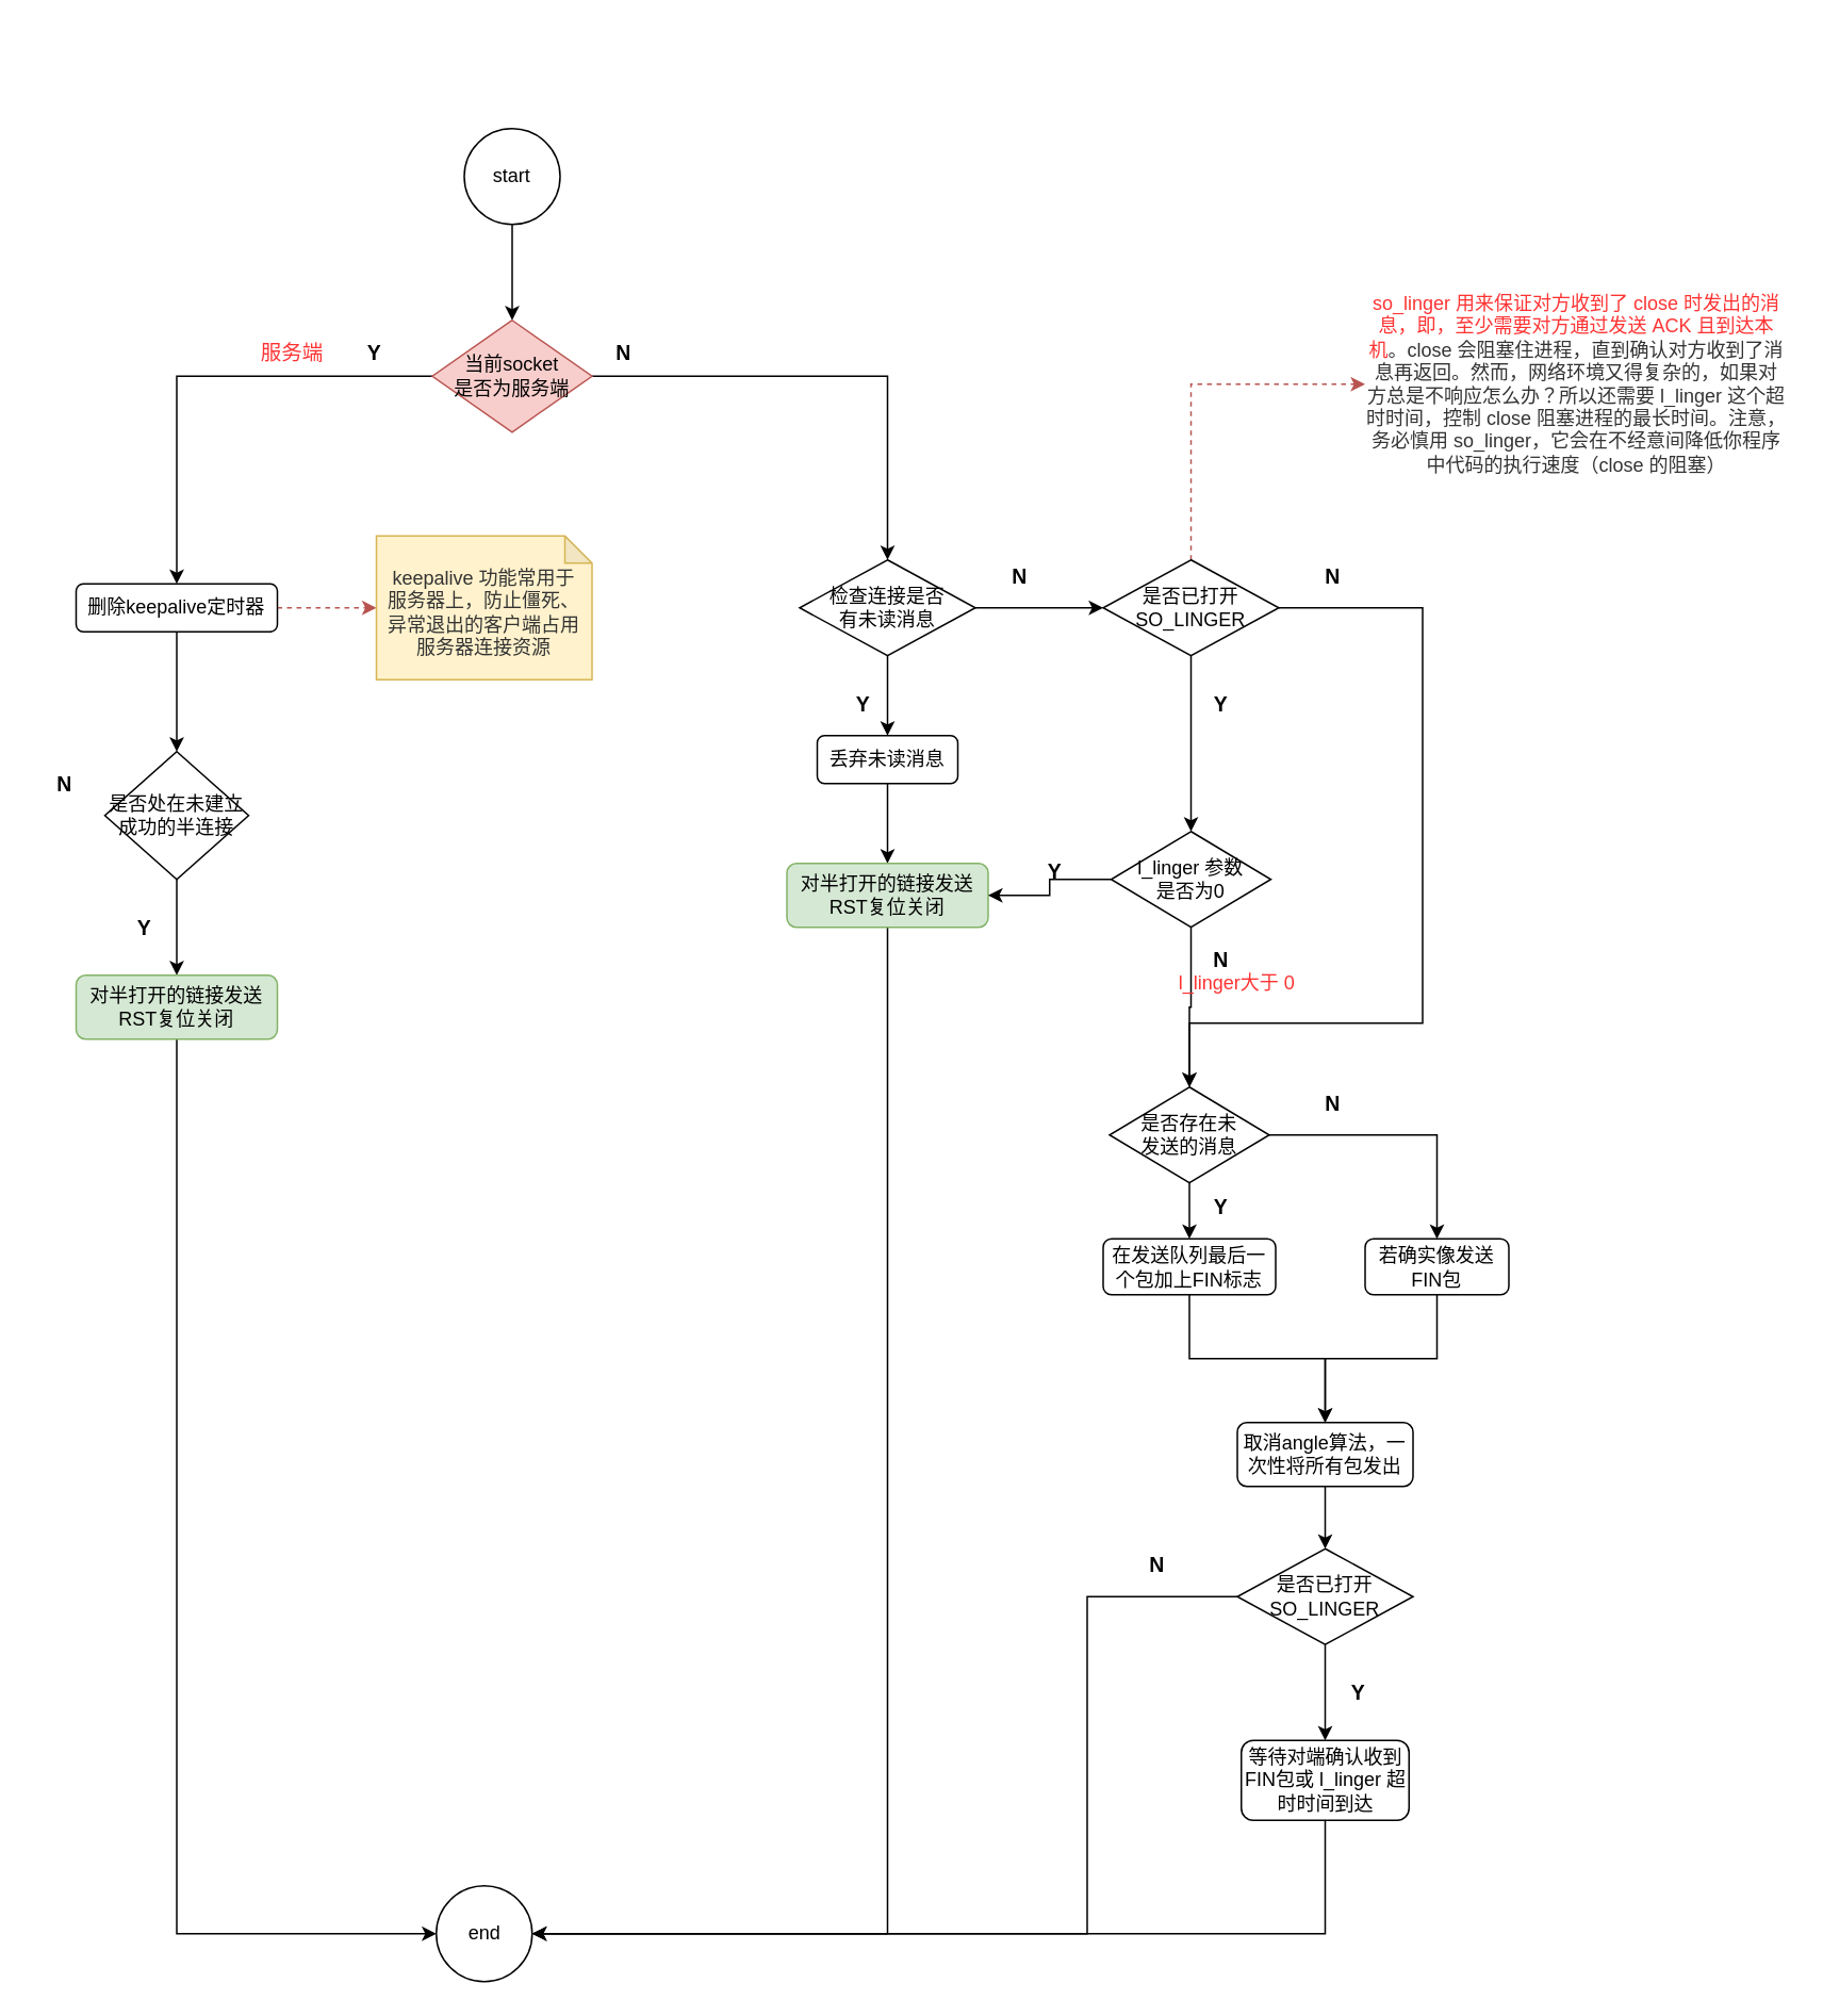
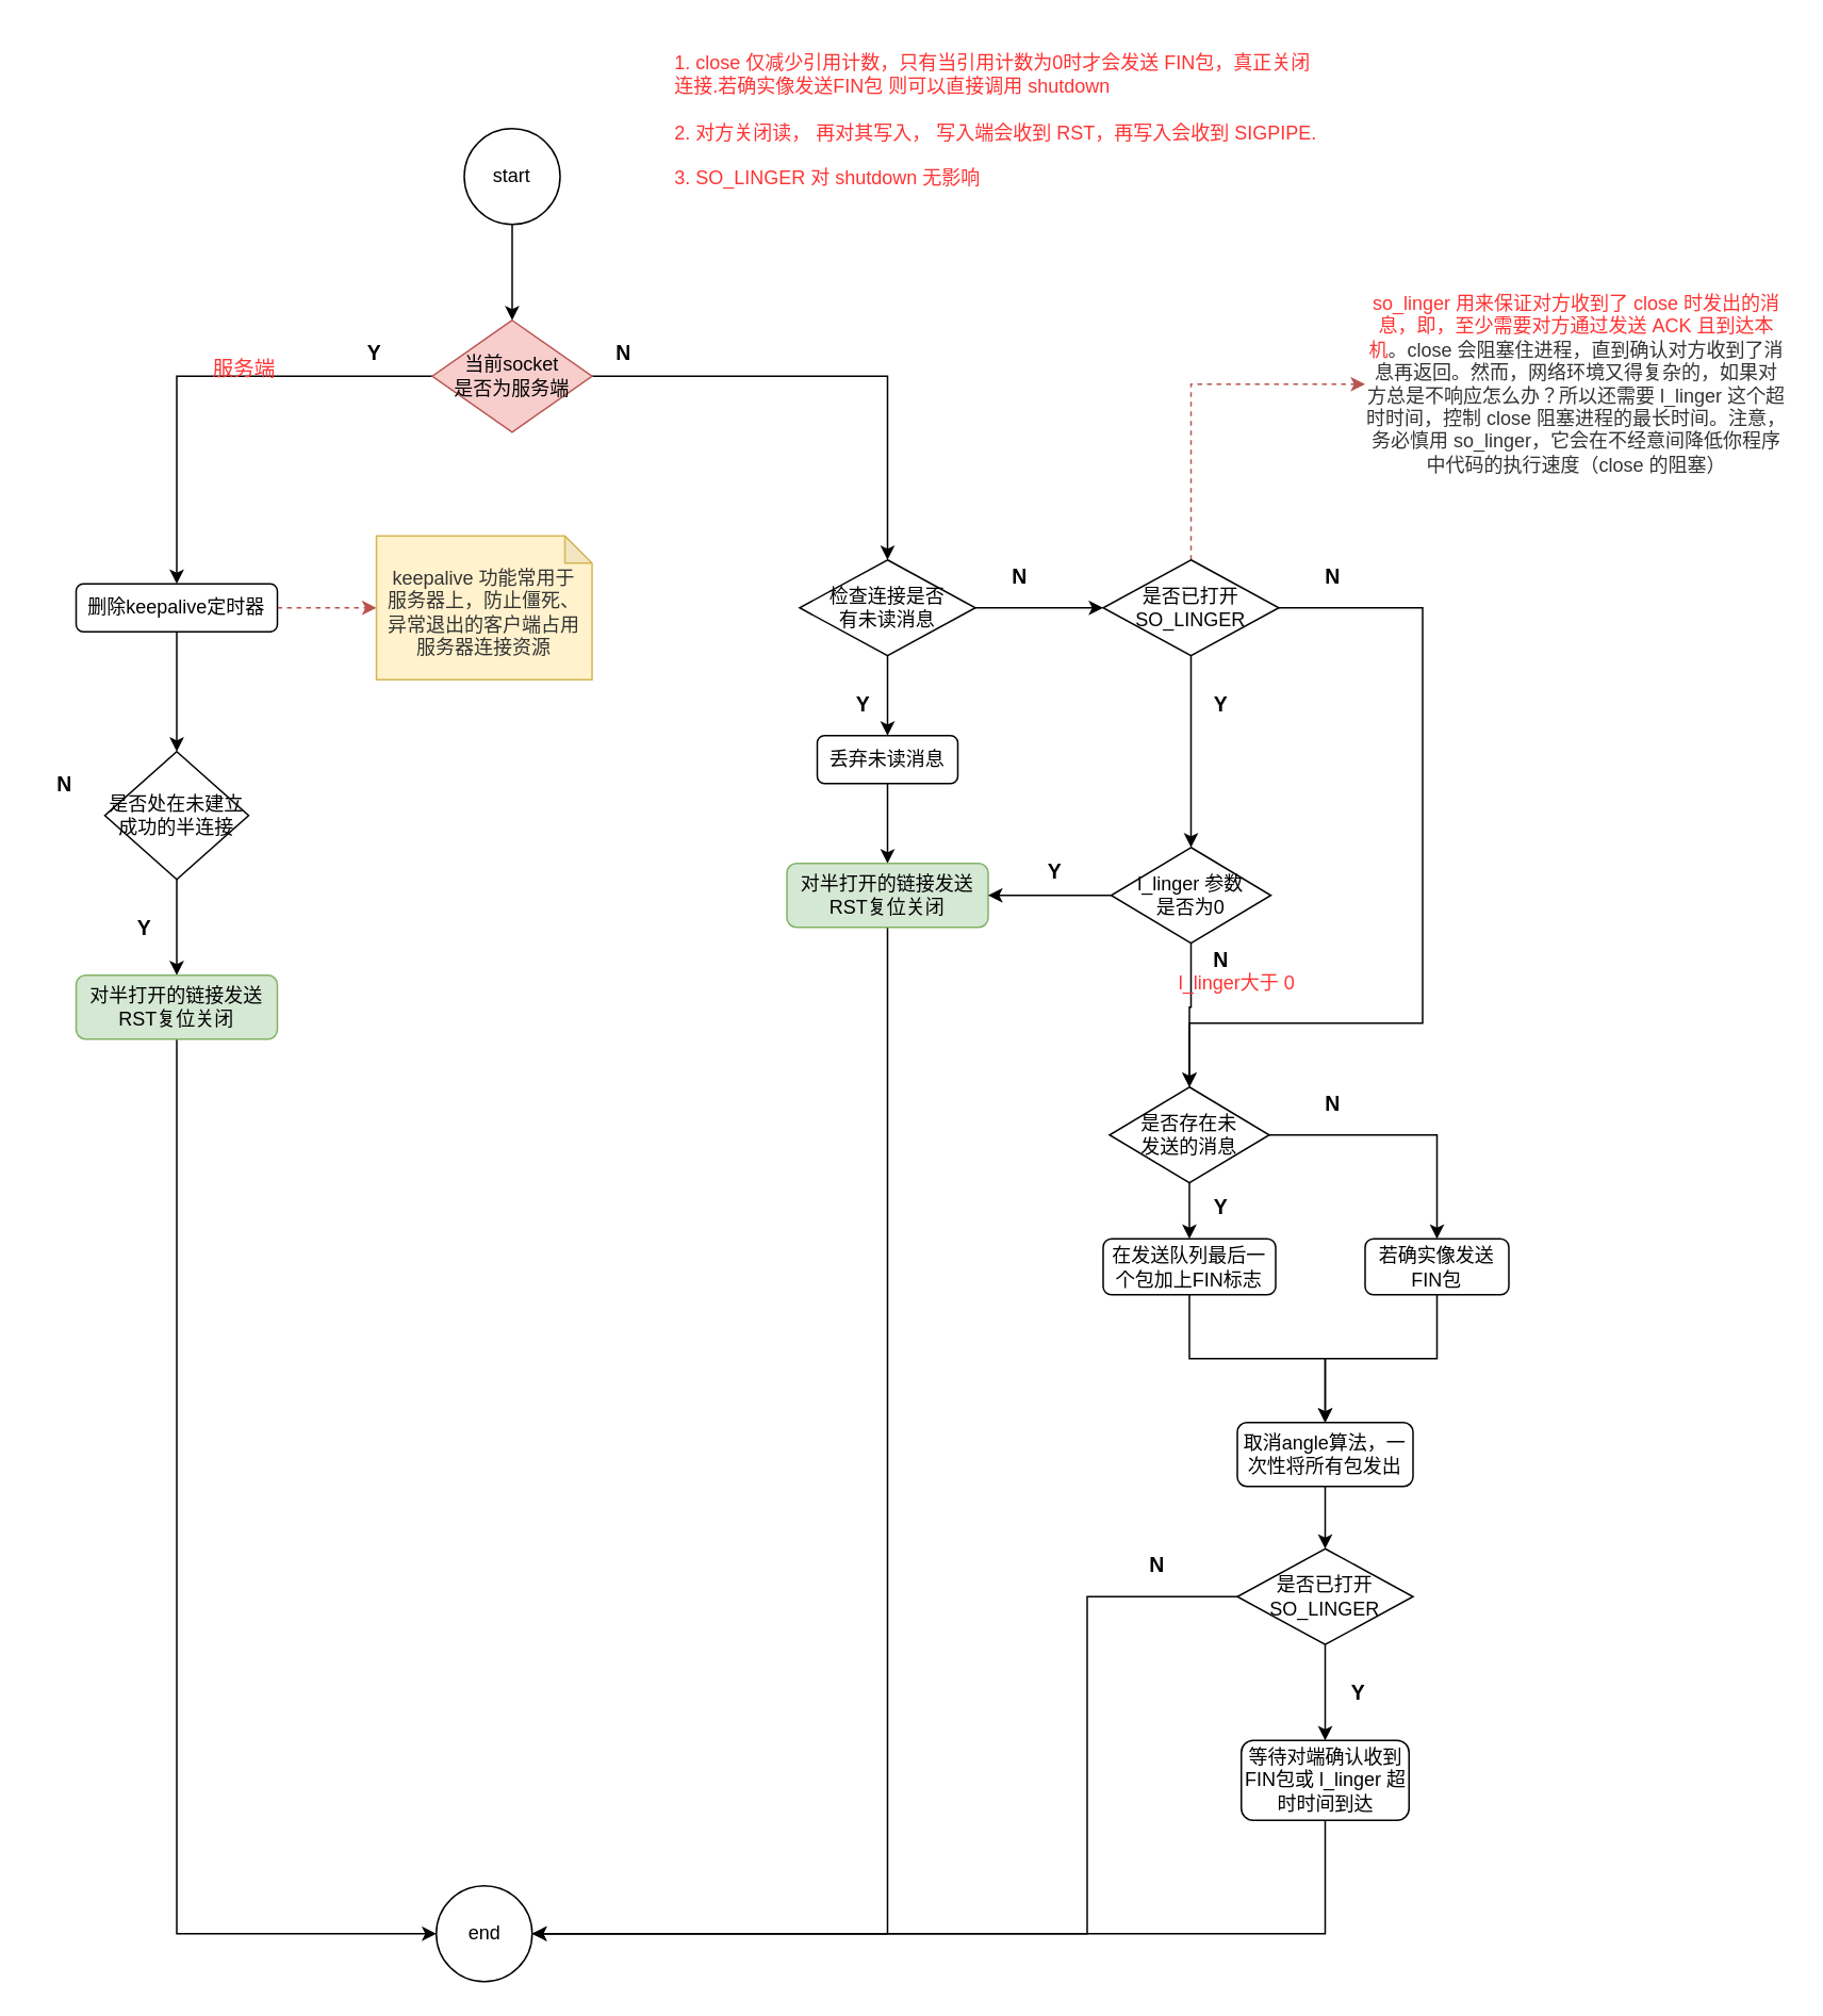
+ <mxCell id="60" value="1. close 仅减少引用计数，只有当引用计数为0时才会发送 FIN包，真正关闭连接.若确实像发送FIN包 则可以直接调用 shutdown&lt;br&gt;&lt;br&gt;2. 对方关闭读， 再对其写入， 写入端会收到 RST，再写入会收到 SIGPIPE.&amp;nbsp;&lt;br&gt;&lt;br&gt;3. SO_LINGER 对 shutdown 无影响" style="text;html=1;strokeColor=none;fillColor=none;align=left;verticalAlign=middle;whiteSpace=wrap;rounded=0;labelBackgroundColor=none;fontSize=12;fontColor=#FF3333;" vertex="1" parent="1"><mxGeometry x="420" y="20" width="410" height="110" as="geometry" /></mxCell>
- <mxCell id="23" value="服务端" style="text;html=1;strokeColor=none;fillColor=none;align=center;verticalAlign=middle;whiteSpace=wrap;rounded=0;fontSize=13;fontColor=#FF3333;" vertex="1" parent="1"><mxGeometry x="155" y="210" width="55" height="20" as="geometry" /></mxCell>
+ <mxCell id="23" value="服务端" style="text;html=1;strokeColor=none;fillColor=none;align=center;verticalAlign=middle;whiteSpace=wrap;rounded=0;fontSize=13;fontColor=#FF3333;" vertex="1" parent="1"><mxGeometry x="125" y="220" width="55" height="20" as="geometry" /></mxCell>
- <mxCell id="35" value="l_linger 参数&lt;br&gt;是否为0" style="rhombus;whiteSpace=wrap;html=1;" vertex="1" parent="1"><mxGeometry x="695" y="520" width="100" height="60" as="geometry" /></mxCell>
+ <mxCell id="35" value="l_linger 参数&lt;br&gt;是否为0" style="rhombus;whiteSpace=wrap;html=1;" vertex="1" parent="1"><mxGeometry x="695" y="530" width="100" height="60" as="geometry" /></mxCell>
